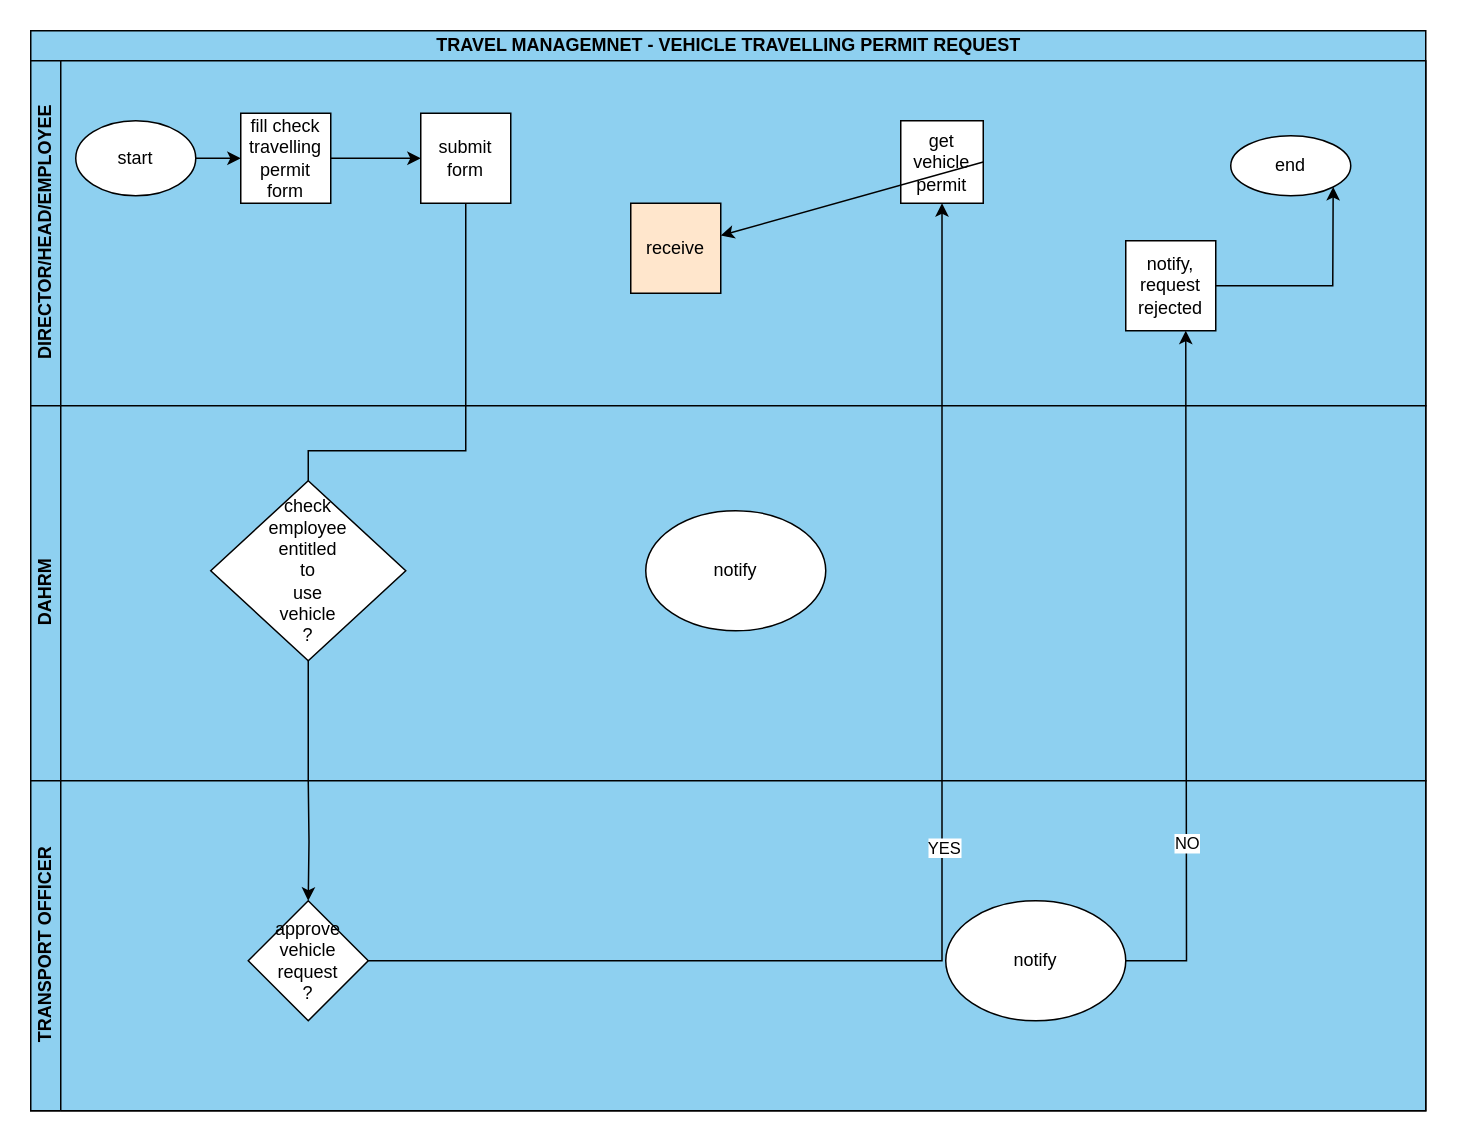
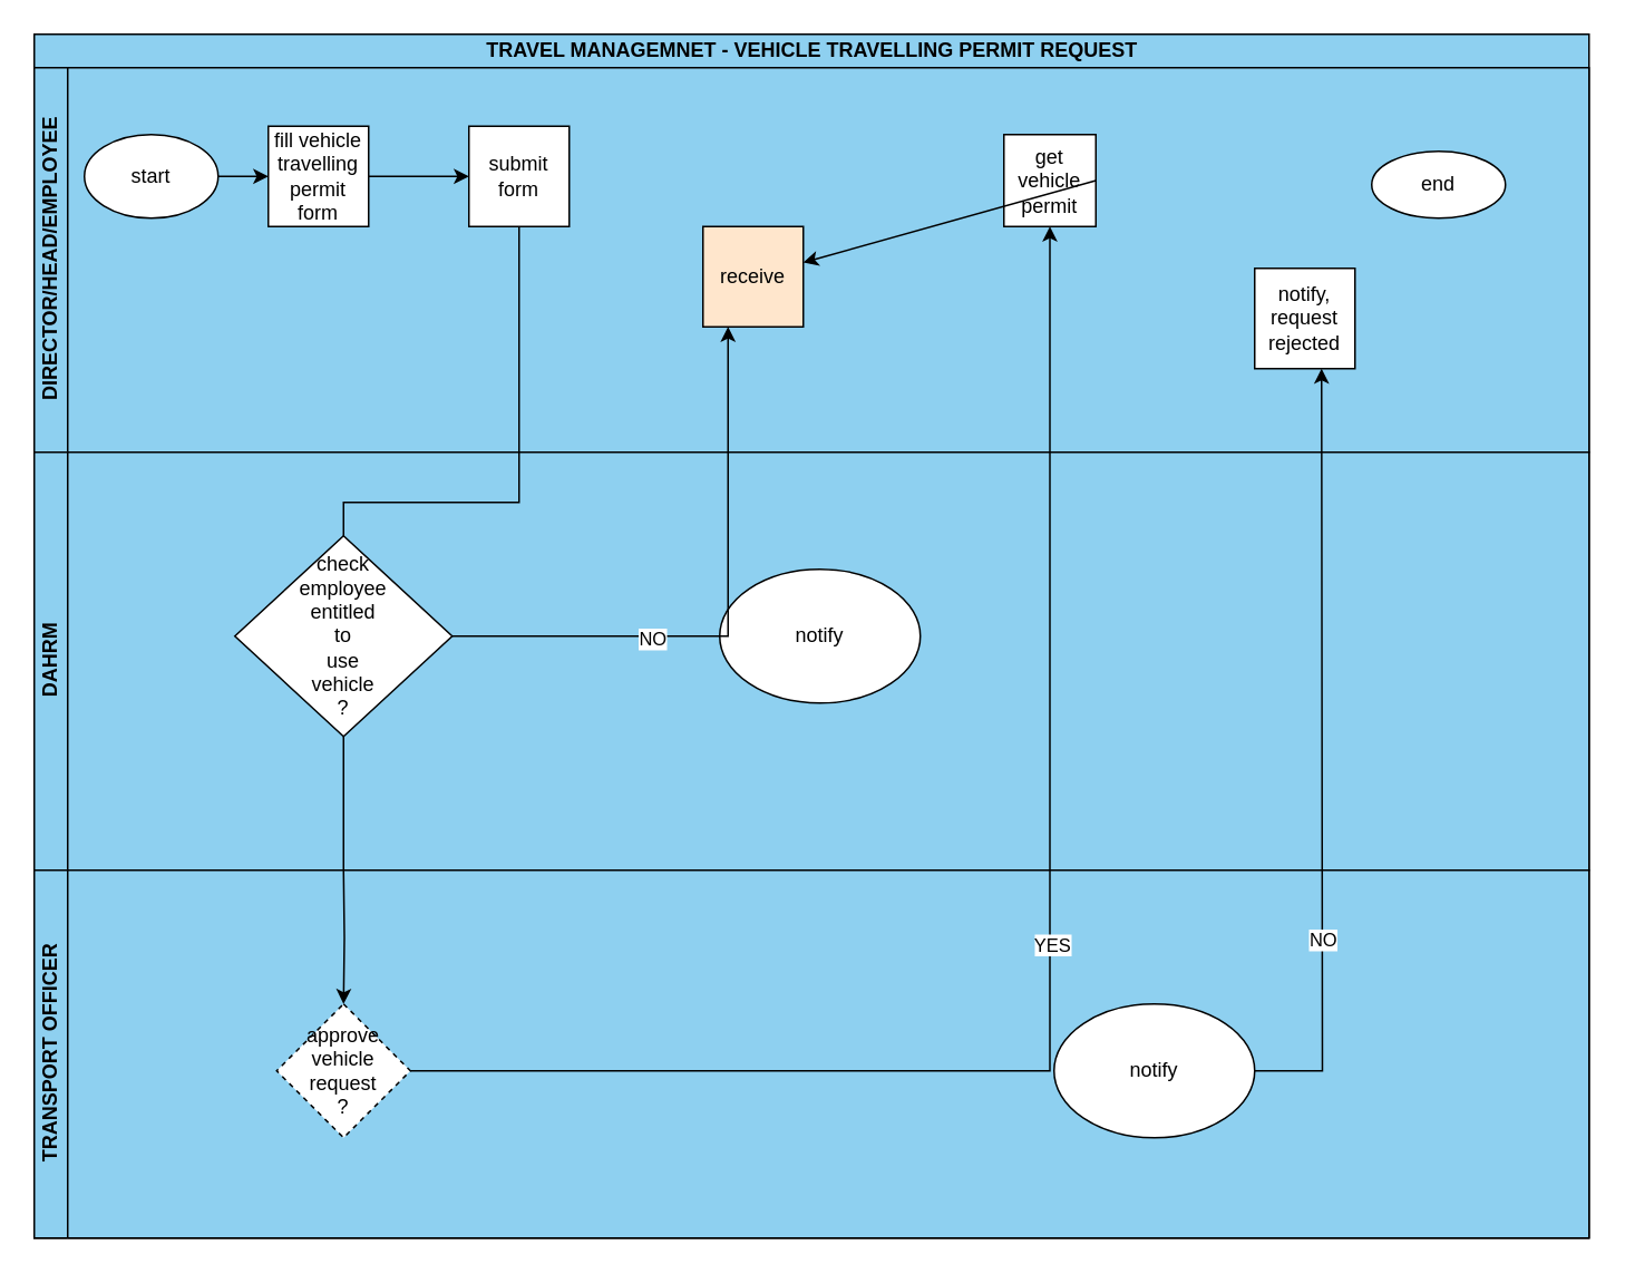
- <mxCell id="7" value="&lt;div&gt;fill check&lt;/div&gt;&lt;div&gt;travelling&lt;/div&gt;&lt;div&gt;permit&lt;/div&gt;&lt;div&gt;form&lt;br&gt;&lt;/div&gt;" style="whiteSpace=wrap;html=1;aspect=fixed;" parent="3" vertex="1"><mxGeometry x="140" y="35" width="60" height="60" as="geometry" /></mxCell>
+ <mxCell id="7" value="&lt;div&gt;fill vehicle&lt;/div&gt;&lt;div&gt;travelling&lt;/div&gt;&lt;div&gt;permit&lt;/div&gt;&lt;div&gt;form&lt;br&gt;&lt;/div&gt;" style="whiteSpace=wrap;html=1;aspect=fixed;" parent="3" vertex="1"><mxGeometry x="140" y="35" width="60" height="60" as="geometry" /></mxCell>
- <mxCell id="14" value="" style="endArrow=classic;html=1;rounded=0;exitX=1;exitY=0.5;exitDx=0;exitDy=0;entryX=1;entryY=1;entryDx=0;entryDy=0;" parent="3" source="13" target="9" edge="1"><mxGeometry width="50" height="50" relative="1" as="geometry"><mxPoint x="460" y="270" as="sourcePoint" /><mxPoint x="510" y="220" as="targetPoint" /><Array as="points"><mxPoint x="868" y="150" /></Array></mxGeometry></mxCell>
+ <mxCell id="20" value="" style="endArrow=classic;html=1;rounded=0;exitX=1;exitY=0.5;exitDx=0;exitDy=0;entryX=0.25;entryY=1;entryDx=0;entryDy=0;" parent="2" source="17" target="10" edge="1"><mxGeometry width="50" height="50" relative="1" as="geometry"><mxPoint x="460" y="320" as="sourcePoint" /><mxPoint x="720" y="230" as="targetPoint" /><Array as="points"><mxPoint x="415" y="360" /></Array></mxGeometry></mxCell>
+ <mxCell id="21" value="NO" style="edgeLabel;html=1;align=center;verticalAlign=middle;resizable=0;points=[];" parent="20" vertex="1" connectable="0"><mxGeometry x="-0.32" y="-1" relative="1" as="geometry"><mxPoint as="offset" /></mxGeometry></mxCell>
- <mxCell id="24" value="&lt;div&gt;approve&lt;/div&gt;&lt;div&gt;vehicle&lt;/div&gt;&lt;div&gt;request&lt;/div&gt;&lt;div&gt;?&lt;br&gt;&lt;/div&gt;" style="rhombus;whiteSpace=wrap;html=1;" parent="22" vertex="1"><mxGeometry x="145" y="80" width="80" height="80" as="geometry" /></mxCell>
+ <mxCell id="24" value="&lt;div&gt;approve&lt;/div&gt;&lt;div&gt;vehicle&lt;/div&gt;&lt;div&gt;request&lt;/div&gt;&lt;div&gt;?&lt;br&gt;&lt;/div&gt;" style="rhombus;whiteSpace=wrap;html=1;dashed=1;" parent="22" vertex="1"><mxGeometry x="145" y="80" width="80" height="80" as="geometry" /></mxCell>
